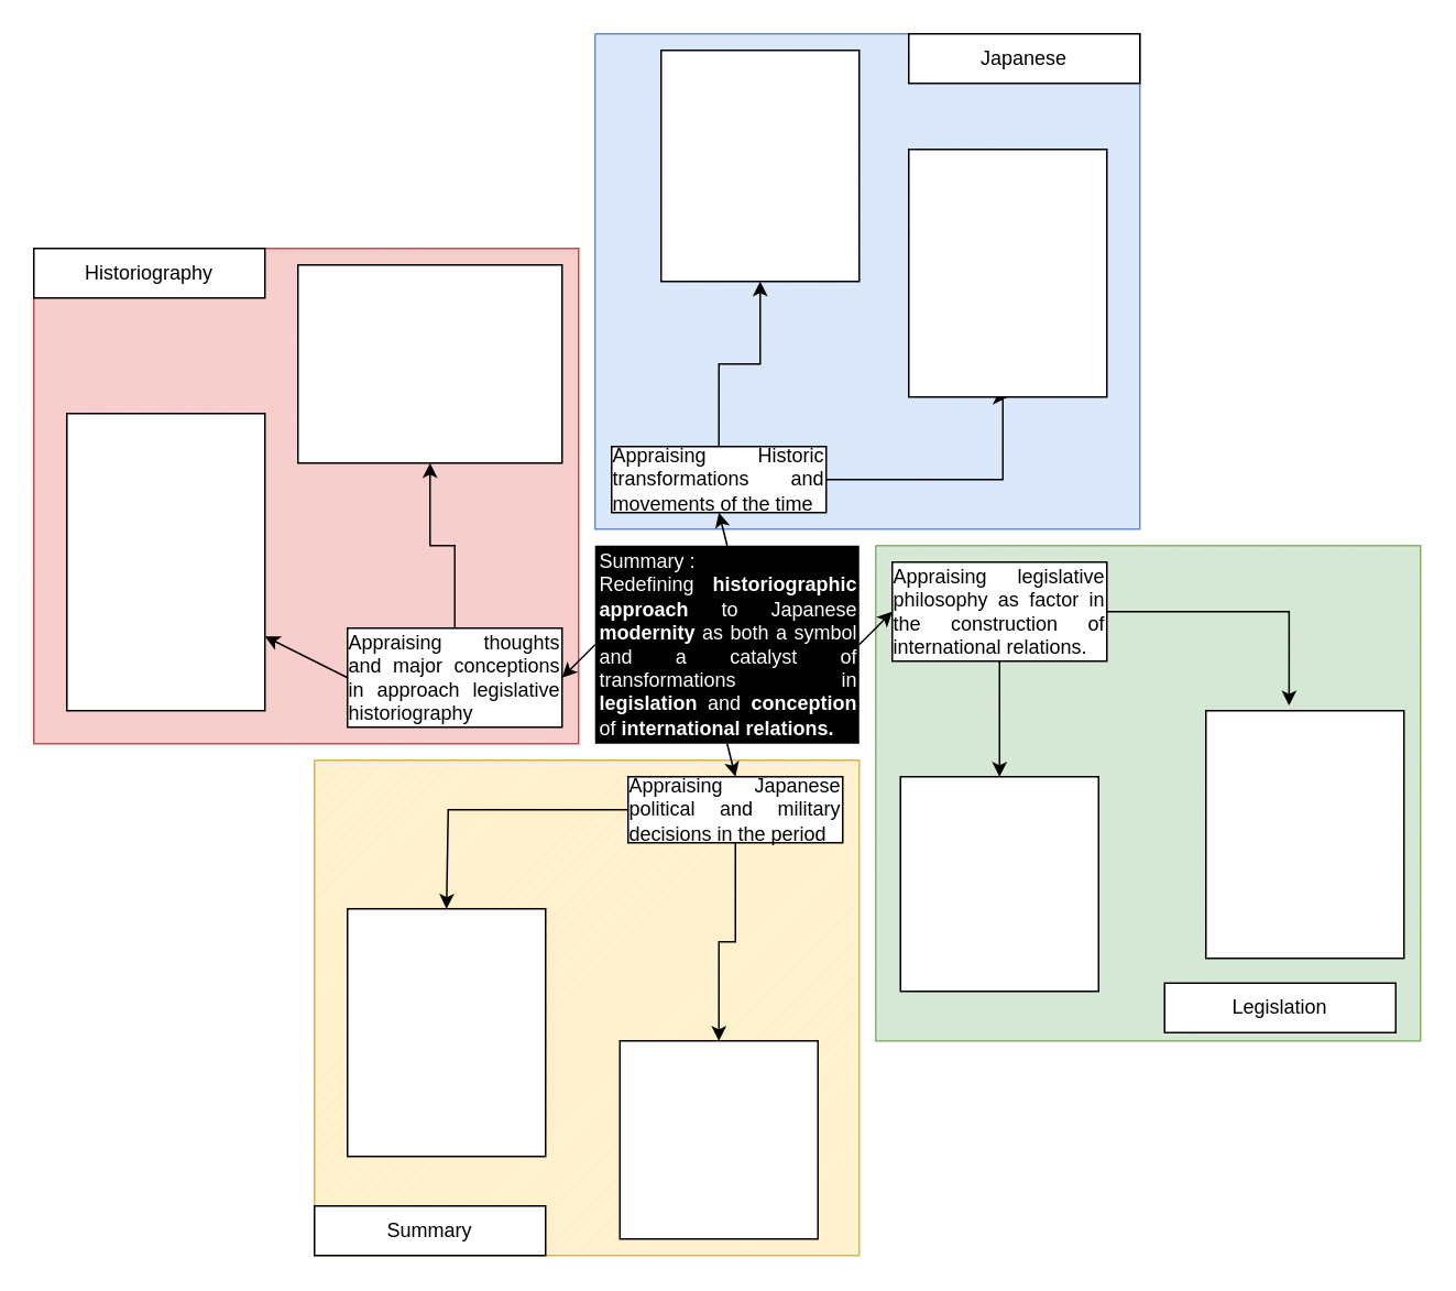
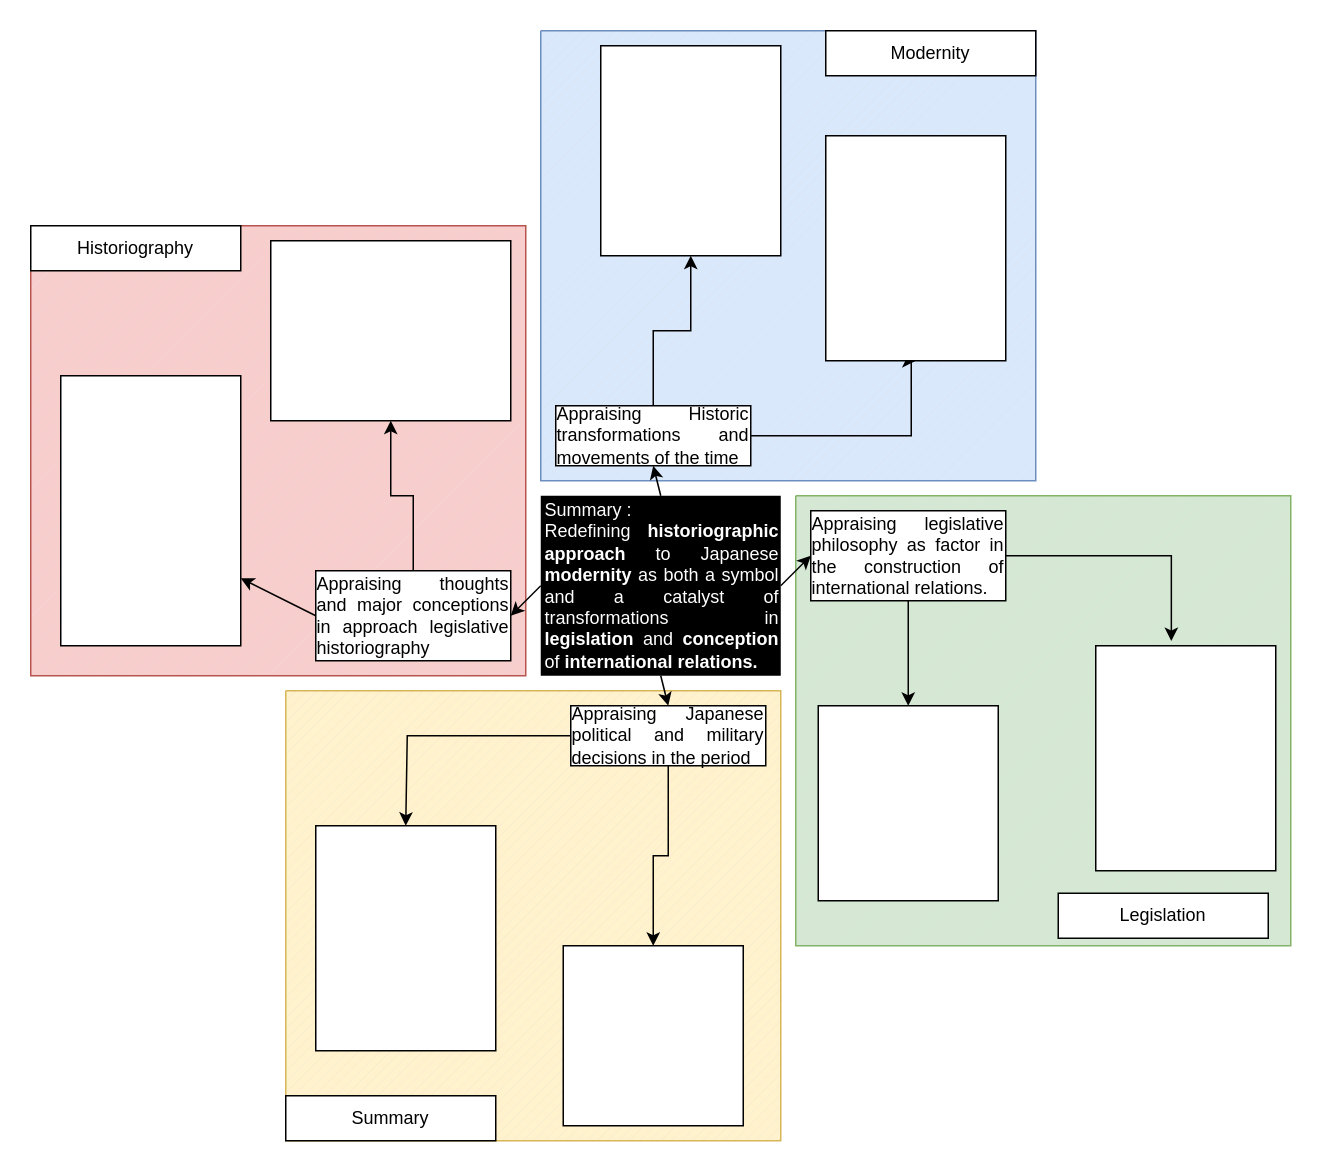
- <mxCell id="8" value="&lt;font color=&quot;#000000&quot;&gt;Japanese&lt;/font&gt;" style="rounded=0;whiteSpace=wrap;html=1;labelBackgroundColor=none;fontColor=#FF0000;" vertex="1" parent="1"><mxGeometry x="550" y="20" width="140" height="30" as="geometry" /></mxCell>
+ <mxCell id="8" value="&lt;font color=&quot;#000000&quot;&gt;Modernity&lt;/font&gt;" style="rounded=0;whiteSpace=wrap;html=1;labelBackgroundColor=none;fontColor=#FF0000;" vertex="1" parent="1"><mxGeometry x="550" y="20" width="140" height="30" as="geometry" /></mxCell>
